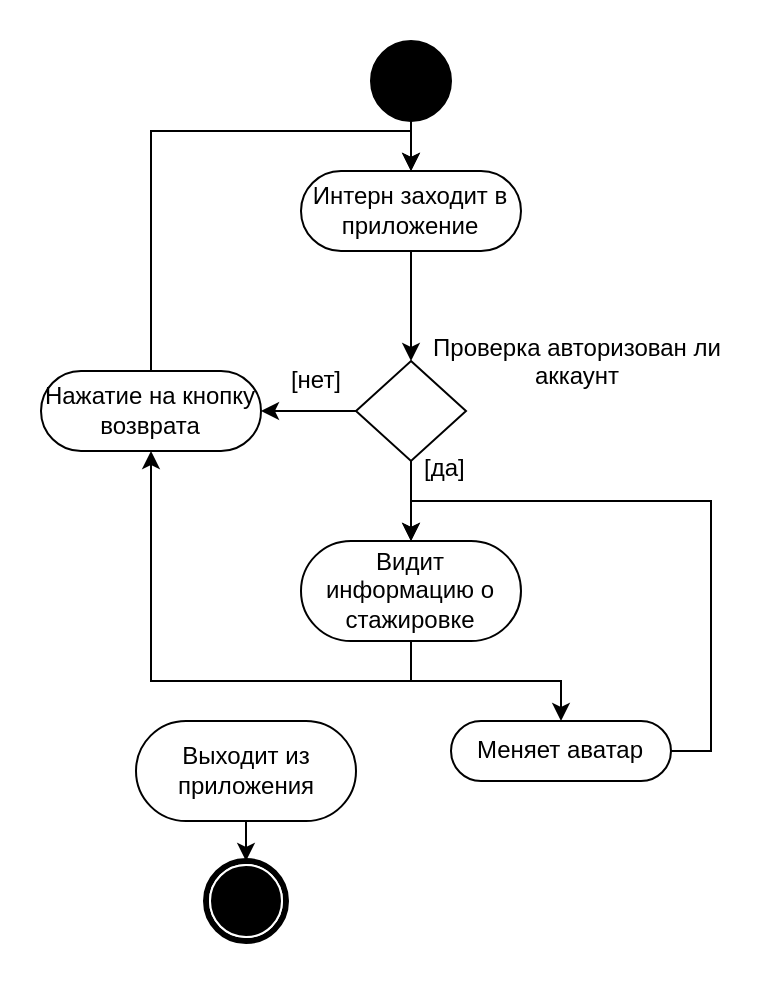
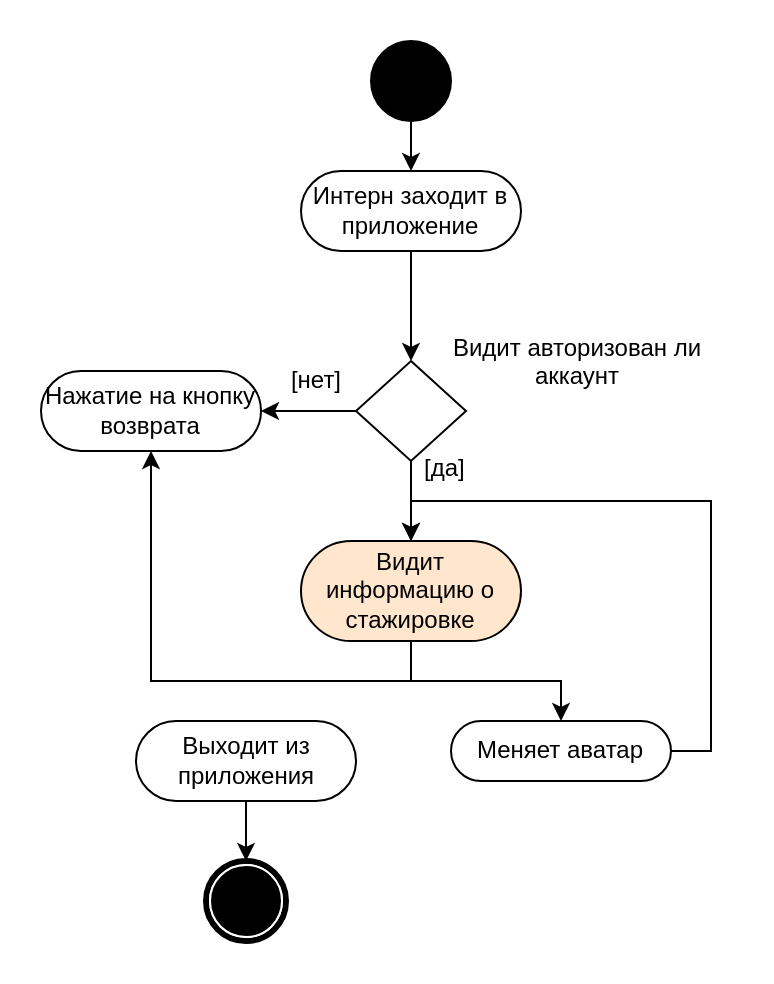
- <mxCell id="12" style="edgeStyle=orthogonalEdgeStyle;rounded=0;orthogonalLoop=1;jettySize=auto;html=1;exitX=0.5;exitY=0;exitDx=0;exitDy=0;entryX=0.5;entryY=0;entryDx=0;entryDy=0;" edge="1" parent="1" source="13" target="5"><mxGeometry relative="1" as="geometry" /></mxCell>
- <mxCell id="10" value="&lt;div style=&quot;text-align: center&quot;&gt;&lt;font face=&quot;helvetica&quot;&gt;Проверка авторизован ли аккаунт&lt;/font&gt;&lt;/div&gt;" style="text;whiteSpace=wrap;html=1;" vertex="1" parent="1"><mxGeometry x="210" y="160" width="155" height="30" as="geometry" /></mxCell>
+ <mxCell id="10" value="&lt;div style=&quot;text-align: center&quot;&gt;&lt;font face=&quot;helvetica&quot;&gt;Видит авторизован ли аккаунт&lt;/font&gt;&lt;/div&gt;" style="text;whiteSpace=wrap;html=1;" vertex="1" parent="1"><mxGeometry x="210" y="160" width="155" height="30" as="geometry" /></mxCell>
- <mxCell id="16" value="&lt;font face=&quot;helvetica&quot;&gt;Видит информацию о стажировке&lt;/font&gt;" style="rounded=1;whiteSpace=wrap;html=1;shadow=0;comic=0;labelBackgroundColor=none;strokeWidth=1;fontFamily=Verdana;fontSize=12;align=center;arcSize=50;" vertex="1" parent="1"><mxGeometry x="150" y="270" width="110" height="50" as="geometry" /></mxCell>
+ <mxCell id="16" value="&lt;font face=&quot;helvetica&quot;&gt;Видит информацию о стажировке&lt;/font&gt;" style="rounded=1;whiteSpace=wrap;html=1;shadow=0;comic=0;labelBackgroundColor=none;strokeWidth=1;fontFamily=Verdana;fontSize=12;align=center;arcSize=50;fillColor=#ffe6cc;" vertex="1" parent="1"><mxGeometry x="150" y="270" width="110" height="50" as="geometry" /></mxCell>
- <mxCell id="21" value="&lt;font face=&quot;helvetica&quot;&gt;Выходит из приложения&lt;/font&gt;" style="rounded=1;whiteSpace=wrap;html=1;shadow=0;comic=0;labelBackgroundColor=none;strokeWidth=1;fontFamily=Verdana;fontSize=12;align=center;arcSize=50;" vertex="1" parent="1"><mxGeometry x="67.5" y="360" width="110" height="50" as="geometry" /></mxCell>
+ <mxCell id="21" value="&lt;font face=&quot;helvetica&quot;&gt;Выходит из приложения&lt;/font&gt;" style="rounded=1;whiteSpace=wrap;html=1;shadow=0;comic=0;labelBackgroundColor=none;strokeWidth=1;fontFamily=Verdana;fontSize=12;align=center;arcSize=50;" vertex="1" parent="1"><mxGeometry x="67.5" y="360" width="110" height="40" as="geometry" /></mxCell>
